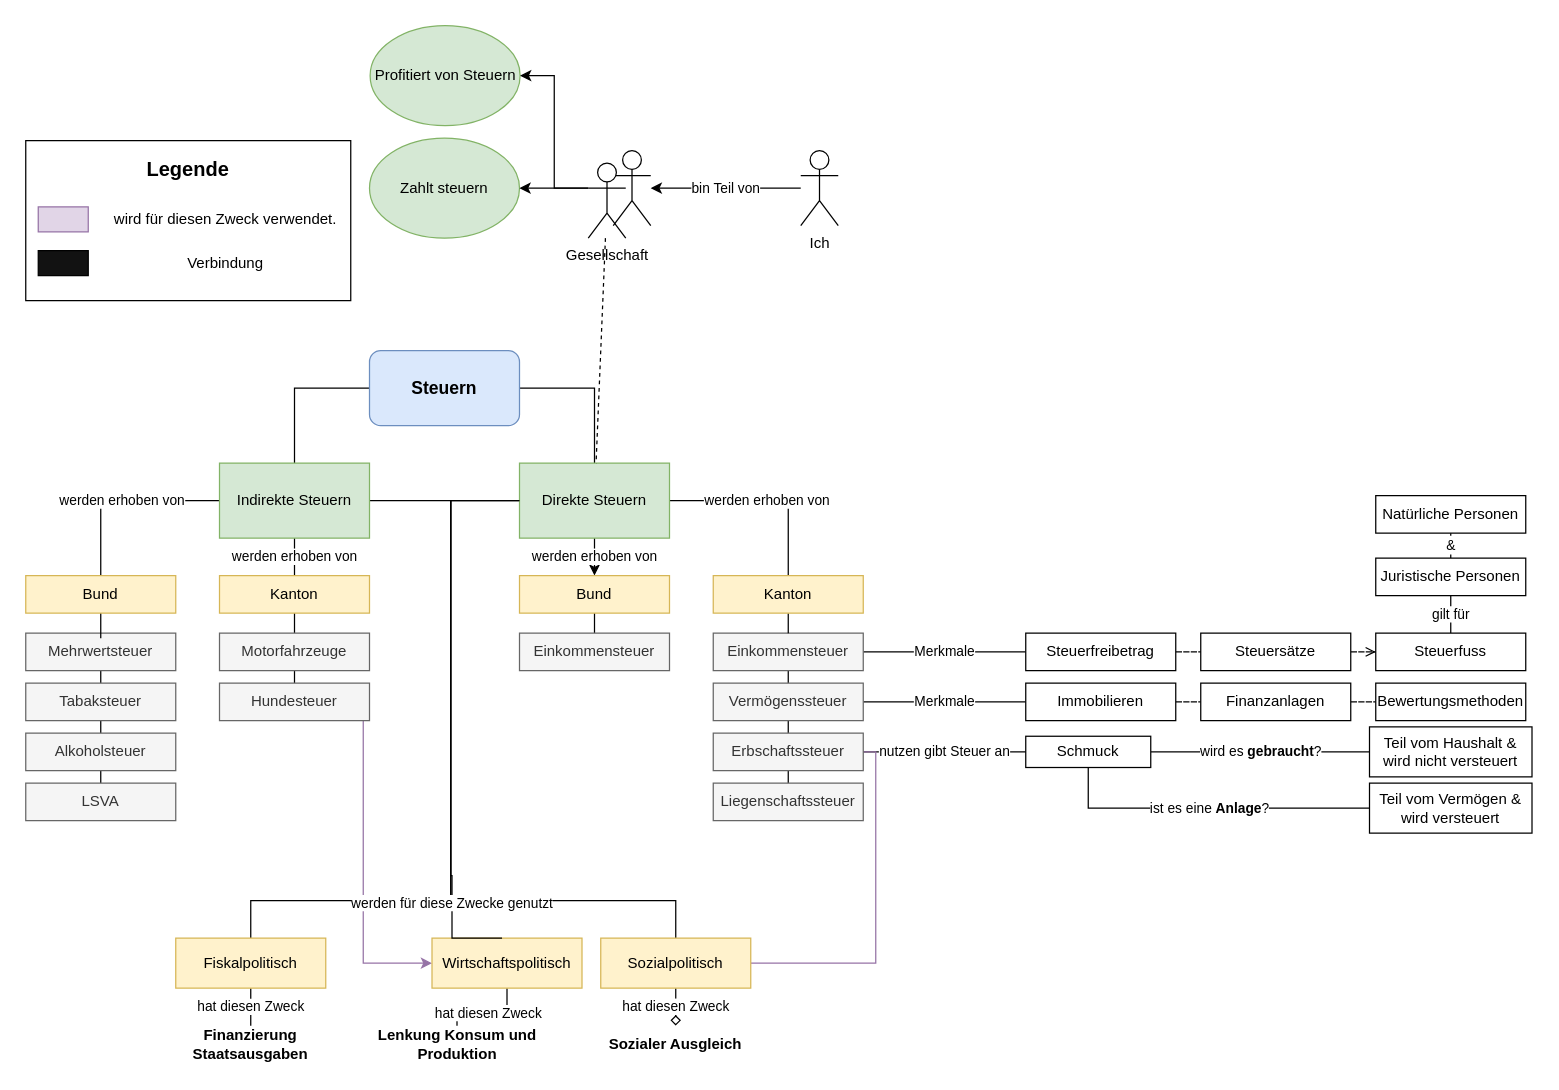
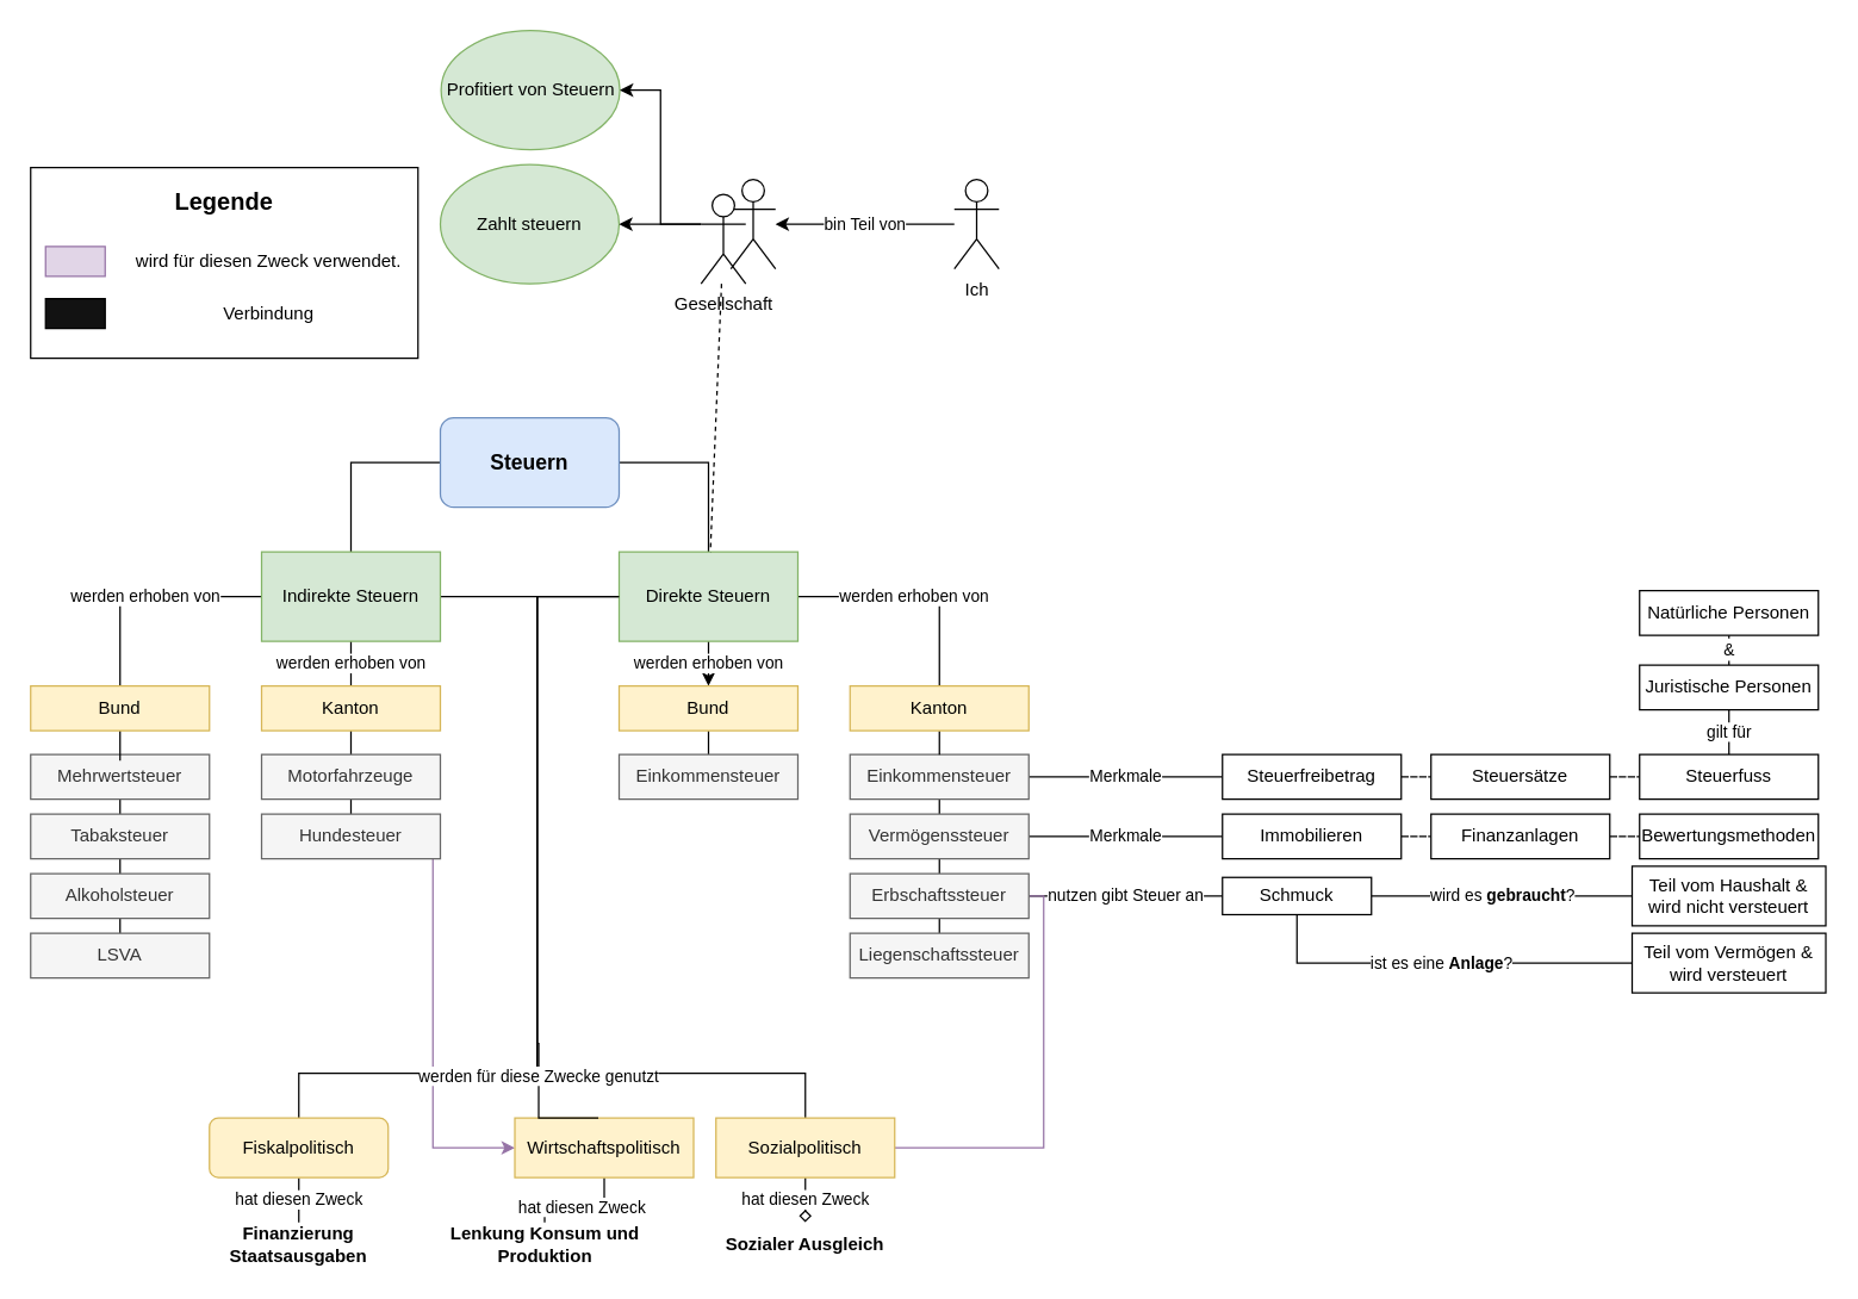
- <mxCell id="62" style="edgeStyle=orthogonalEdgeStyle;rounded=0;orthogonalLoop=1;jettySize=auto;html=1;entryX=0;entryY=0.5;entryDx=0;entryDy=0;endArrow=open;endFill=0;dashed=1;" edge="1" parent="1" source="63" target="81"><mxGeometry relative="1" as="geometry" /></mxCell>
+ <mxCell id="62" style="edgeStyle=orthogonalEdgeStyle;rounded=0;orthogonalLoop=1;jettySize=auto;html=1;entryX=0;entryY=0.5;entryDx=0;entryDy=0;endArrow=none;endFill=0;dashed=1;" edge="1" parent="1" source="63" target="81"><mxGeometry relative="1" as="geometry" /></mxCell>
- <mxCell id="51" value="Fiskalpolitisch" style="rounded=0;whiteSpace=wrap;html=1;fillColor=#fff2cc;strokeColor=#d6b656;" parent="1" vertex="1"><mxGeometry x="140" y="750" width="120" height="40" as="geometry" /></mxCell>
+ <mxCell id="51" value="Fiskalpolitisch" style="whiteSpace=wrap;html=1;fillColor=#fff2cc;strokeColor=#d6b656;rounded=1;" parent="1" vertex="1"><mxGeometry x="140" y="750" width="120" height="40" as="geometry" /></mxCell>
